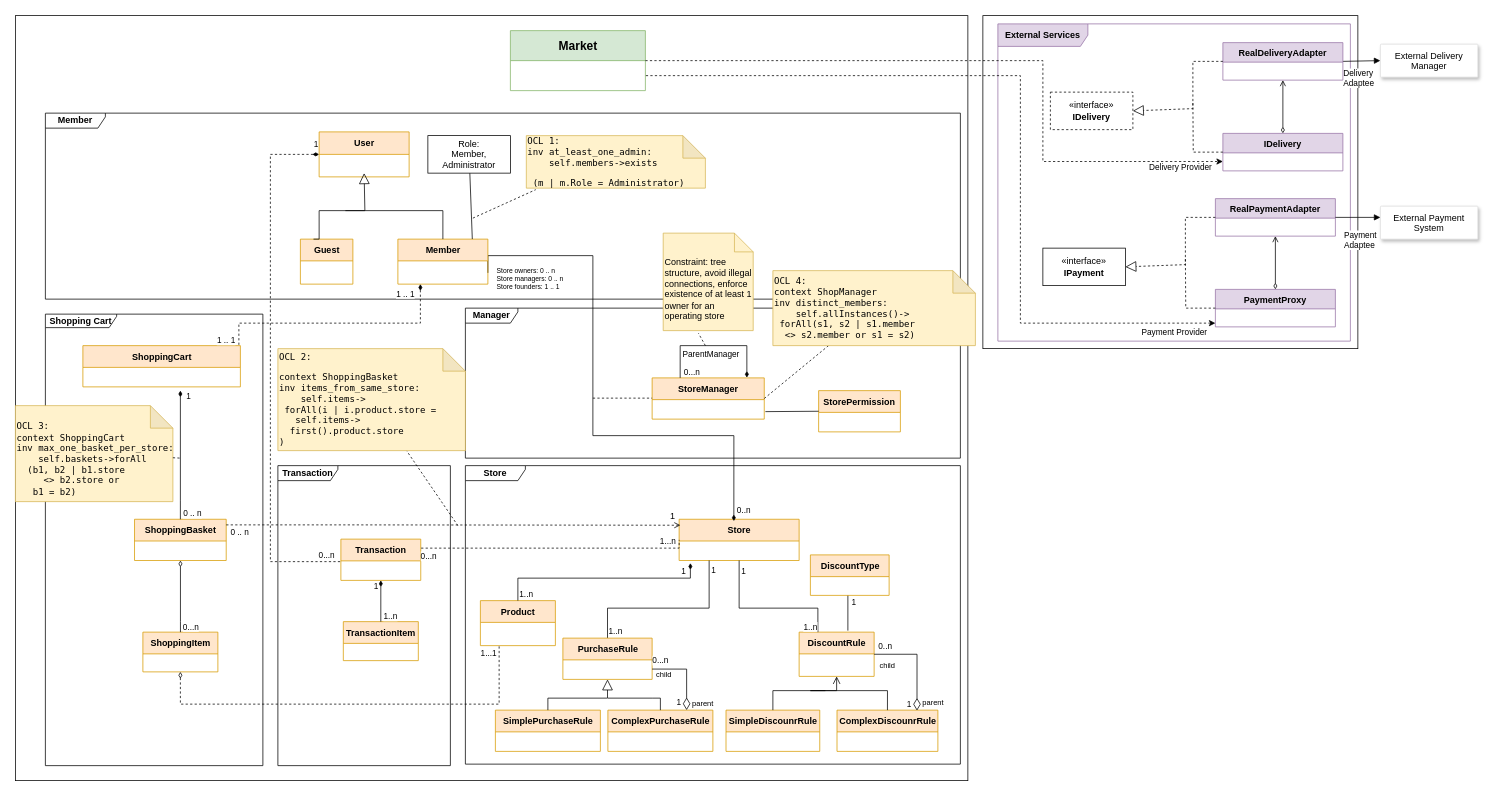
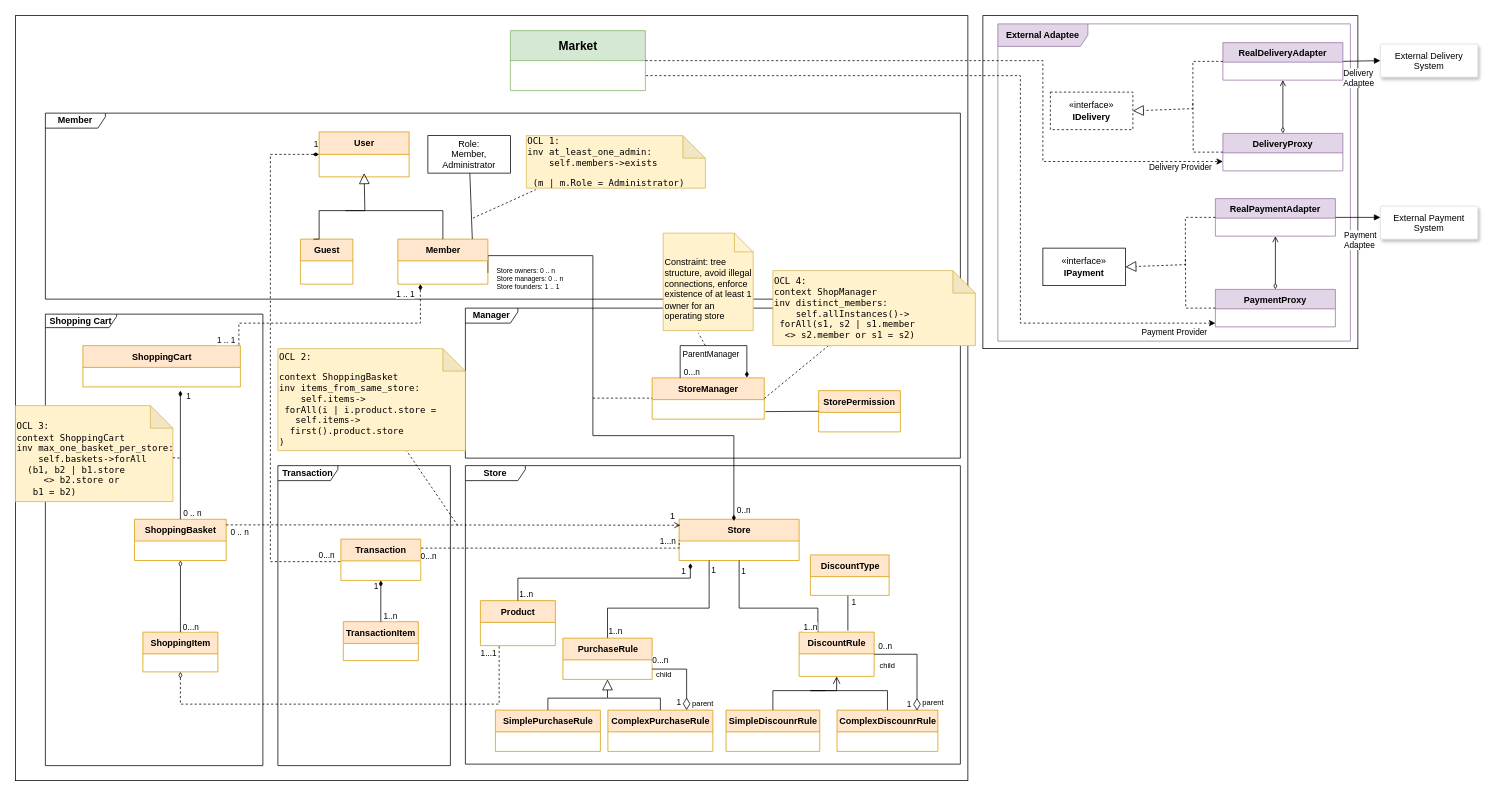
- <mxCell id="36" value="&lt;b&gt;External Services&lt;/b&gt;" style="shape=umlFrame;whiteSpace=wrap;html=1;width=120;height=30;fillColor=#E1D5E7;strokeColor=#9673a6;fillStyle=solid;labelBackgroundColor=none;" parent="1" vertex="1"><mxGeometry x="1330" y="31" width="470" height="423" as="geometry" /></mxCell>
+ <mxCell id="36" value="&lt;b&gt;External Adaptee&lt;/b&gt;" style="shape=umlFrame;whiteSpace=wrap;html=1;width=120;height=30;fillColor=#E1D5E7;strokeColor=#9673a6;fillStyle=solid;labelBackgroundColor=none;" parent="1" vertex="1"><mxGeometry x="1330" y="31" width="470" height="423" as="geometry" /></mxCell>
- <mxCell id="82" value="External Delivery&#10;Manager" style="strokeColor=#dddddd;shadow=1;strokeWidth=1;rounded=1;absoluteArcSize=1;arcSize=2;" parent="1" vertex="1"><mxGeometry x="1840" y="58" width="130" height="44" as="geometry" /></mxCell>
+ <mxCell id="82" value="External Delivery&#10;System" style="strokeColor=#dddddd;shadow=1;strokeWidth=1;rounded=1;absoluteArcSize=1;arcSize=2;" parent="1" vertex="1"><mxGeometry x="1840" y="58" width="130" height="44" as="geometry" /></mxCell>
- <mxCell id="72" value="IDelivery" style="swimlane;fontStyle=1;align=center;verticalAlign=top;childLayout=stackLayout;horizontal=1;startSize=26;horizontalStack=0;resizeParent=1;resizeParentMax=0;resizeLast=0;collapsible=1;marginBottom=0;fillColor=#e1d5e7;strokeColor=#9673a6;" parent="68" vertex="1"><mxGeometry x="230" y="121" width="160" height="50" as="geometry" /></mxCell>
+ <mxCell id="72" value="DeliveryProxy" style="swimlane;fontStyle=1;align=center;verticalAlign=top;childLayout=stackLayout;horizontal=1;startSize=26;horizontalStack=0;resizeParent=1;resizeParentMax=0;resizeLast=0;collapsible=1;marginBottom=0;fillColor=#e1d5e7;strokeColor=#9673a6;" parent="68" vertex="1"><mxGeometry x="230" y="121" width="160" height="50" as="geometry" /></mxCell>
